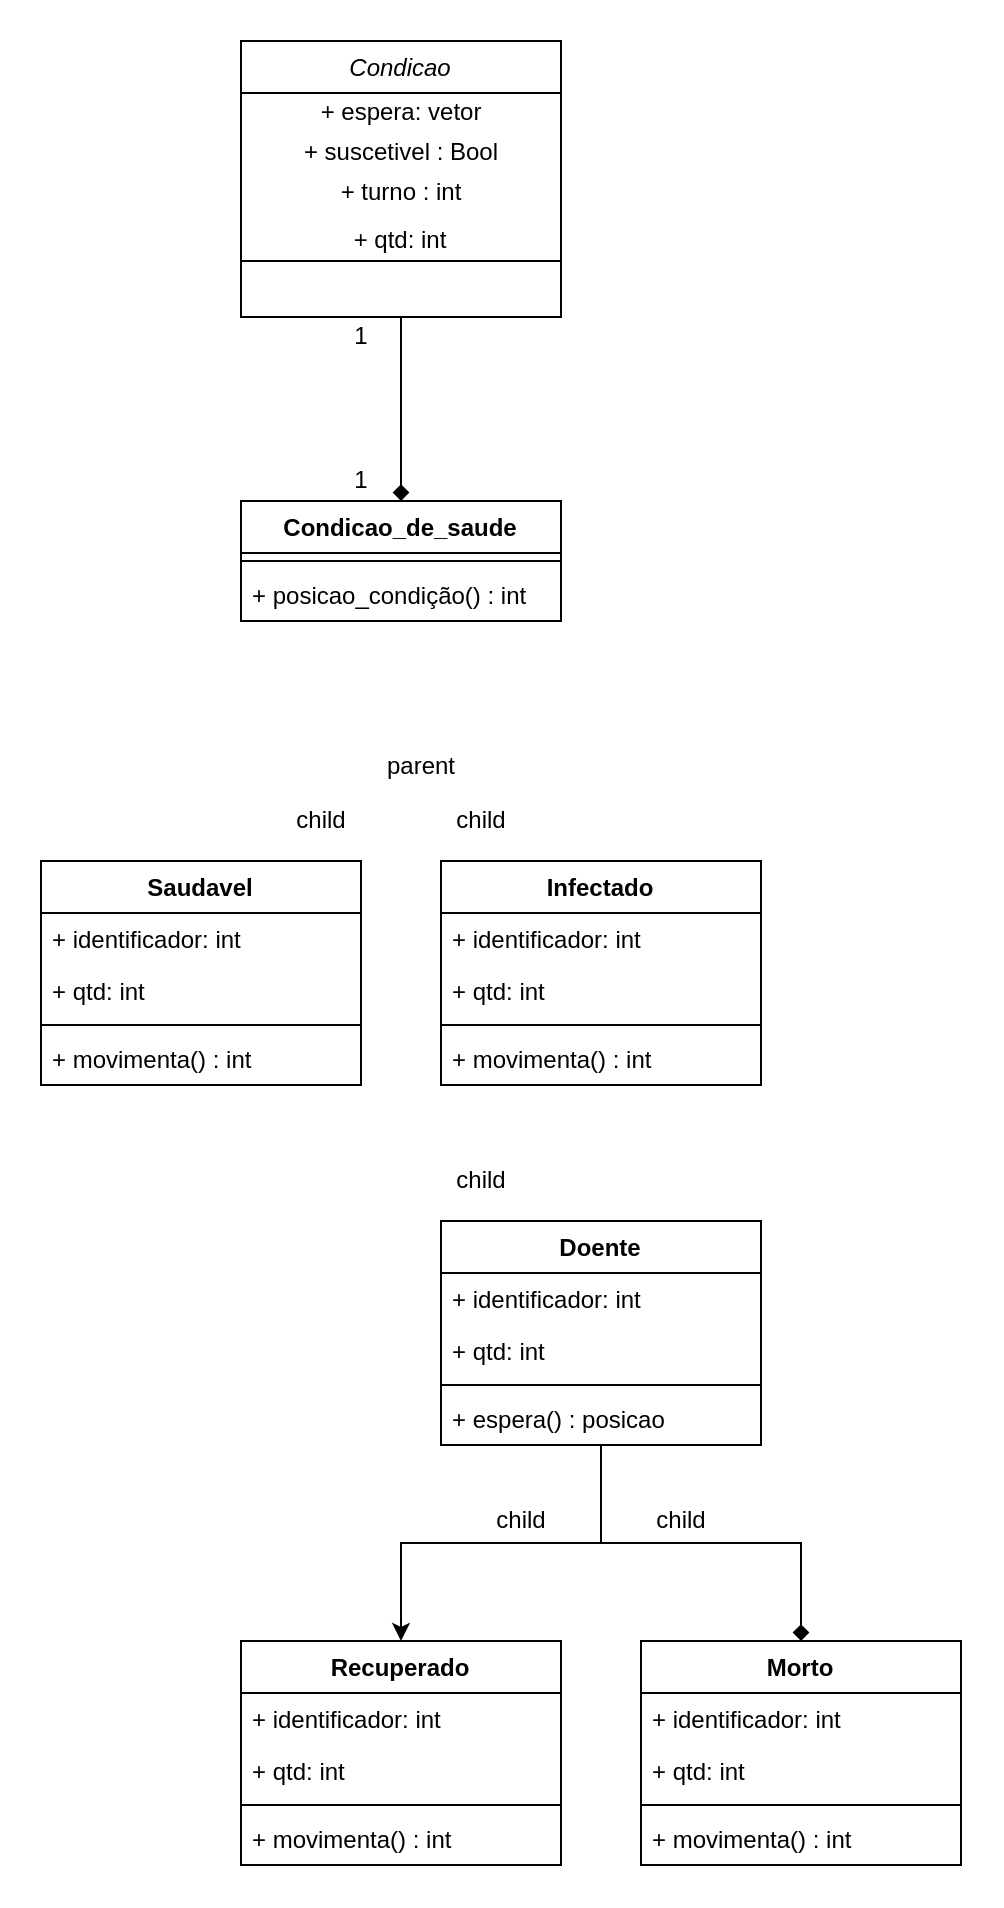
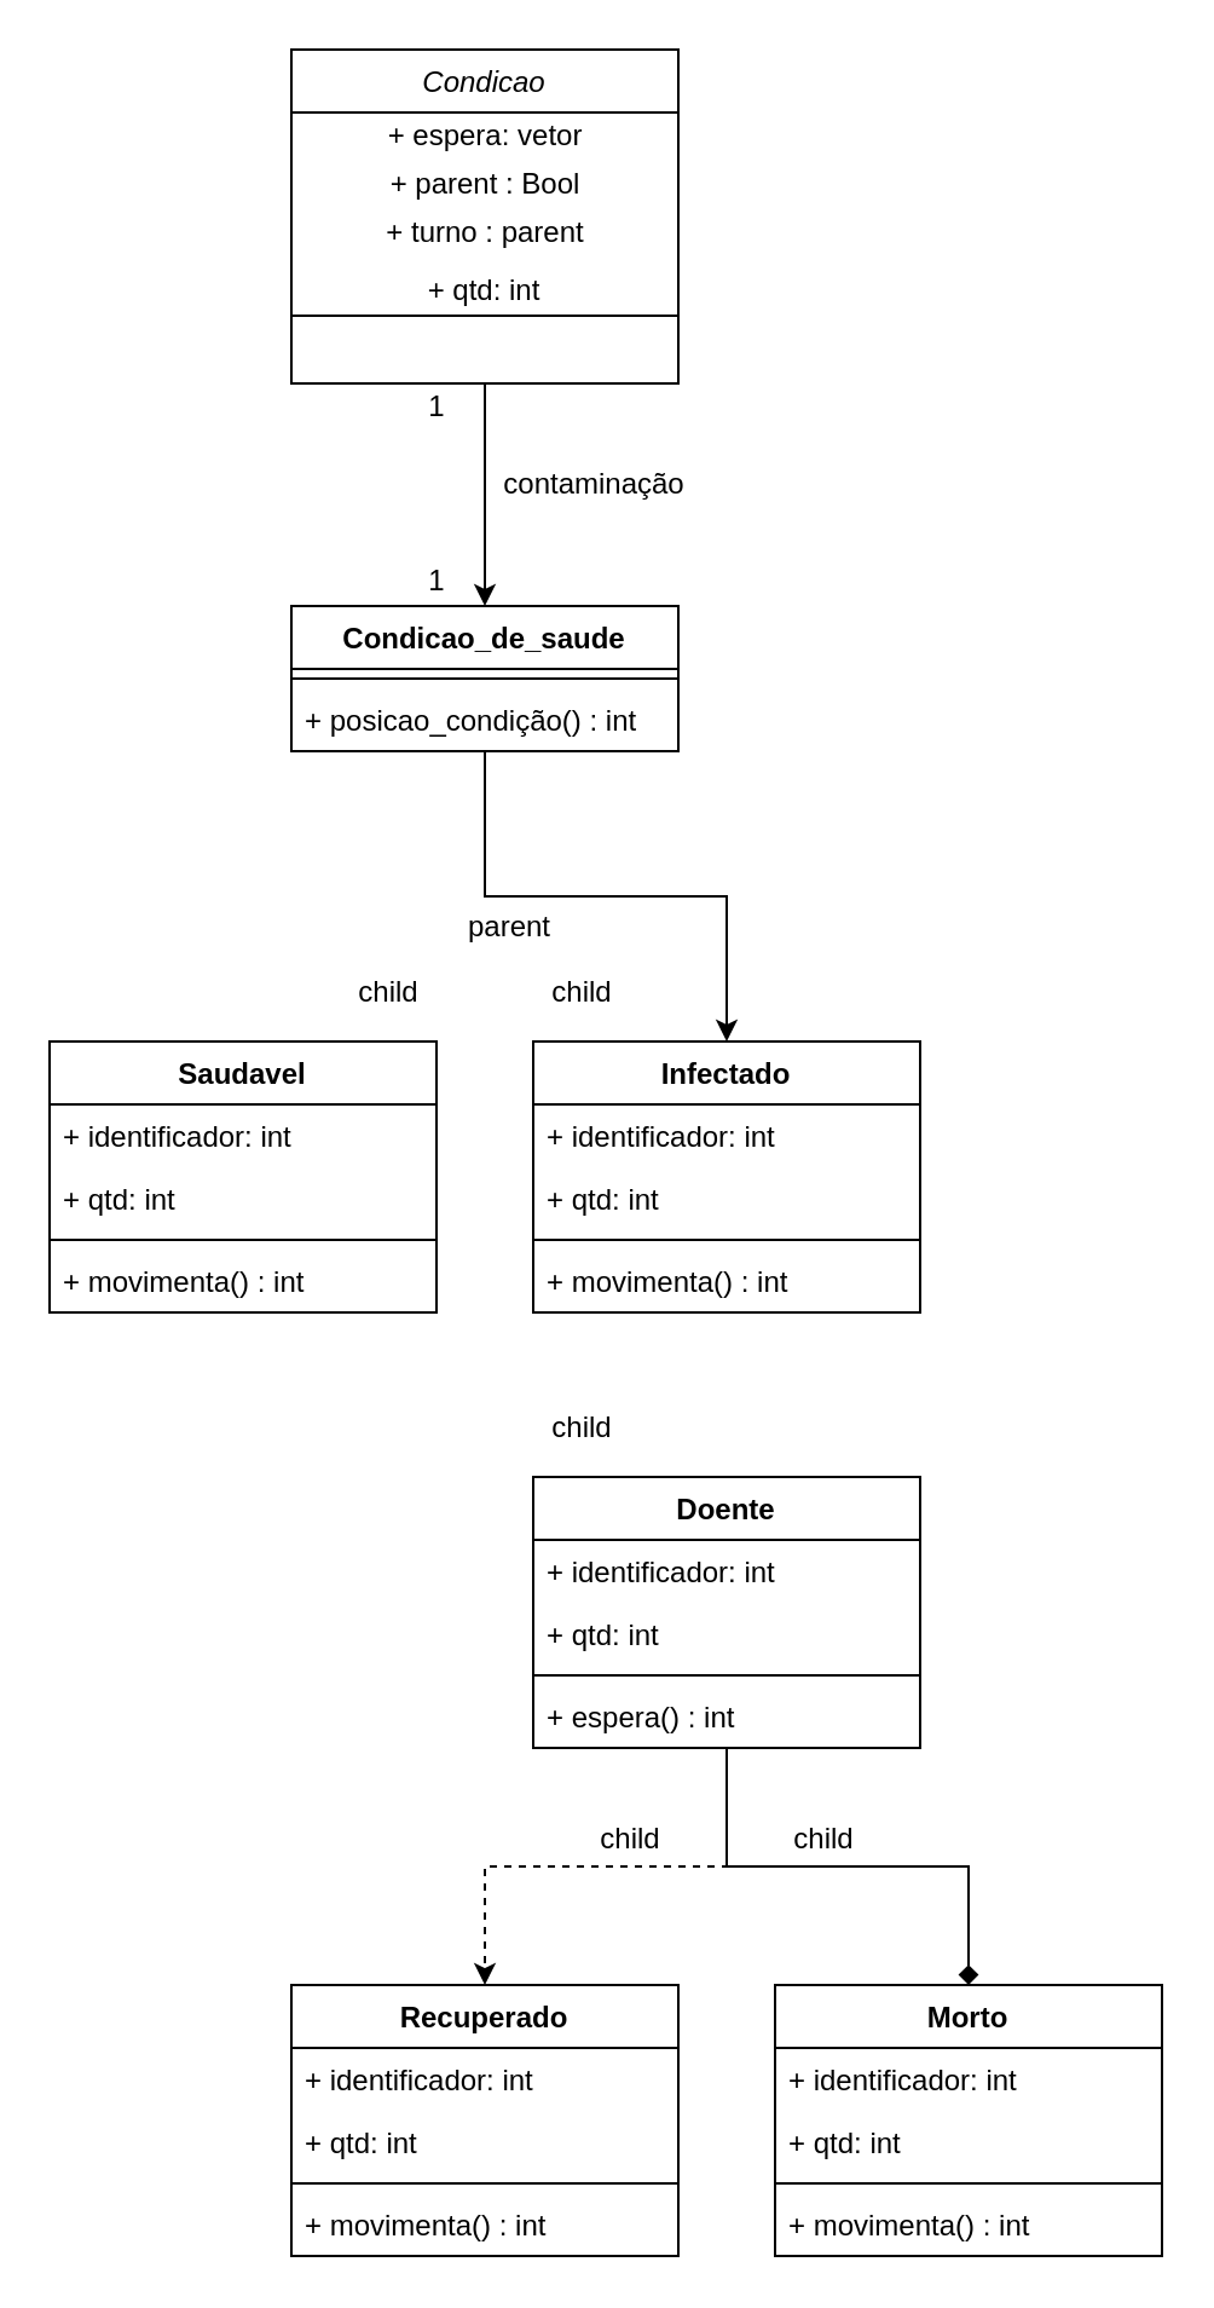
- <mxCell id="32" value="+ suscetivel : Bool" style="text;html=1;align=center;verticalAlign=middle;resizable=0;points=[];autosize=1;" parent="30" vertex="1"><mxGeometry y="46" width="160" height="20" as="geometry" /></mxCell>
+ <mxCell id="32" value="+ parent : Bool" style="text;html=1;align=center;verticalAlign=middle;resizable=0;points=[];autosize=1;" parent="30" vertex="1"><mxGeometry y="46" width="160" height="20" as="geometry" /></mxCell>
- <mxCell id="33" value="+ turno : int" style="text;html=1;align=center;verticalAlign=middle;resizable=0;points=[];autosize=1;" vertex="1" parent="30"><mxGeometry y="66" width="160" height="20" as="geometry" /></mxCell>
+ <mxCell id="33" value="+ turno : parent" style="text;html=1;align=center;verticalAlign=middle;resizable=0;points=[];autosize=1;" vertex="1" parent="30"><mxGeometry y="66" width="160" height="20" as="geometry" /></mxCell>
+ <mxCell id="38" value="contaminação" style="text;html=1;align=center;verticalAlign=middle;resizable=0;points=[];autosize=1;" vertex="1" parent="1"><mxGeometry x="200" y="190" width="90" height="20" as="geometry" /></mxCell>
- <mxCell id="26" style="edgeStyle=orthogonalEdgeStyle;rounded=0;orthogonalLoop=1;jettySize=auto;html=1;entryX=0.5;entryY=0;entryDx=0;entryDy=0;endArrow=diamond;" edge="1" parent="1" source="30" target="27"><mxGeometry relative="1" as="geometry" /></mxCell>
+ <mxCell id="26" style="edgeStyle=orthogonalEdgeStyle;rounded=0;orthogonalLoop=1;jettySize=auto;html=1;entryX=0.5;entryY=0;entryDx=0;entryDy=0;" edge="1" parent="1" source="30" target="27"><mxGeometry relative="1" as="geometry" /></mxCell>
+ <mxCell id="8" style="edgeStyle=orthogonalEdgeStyle;rounded=0;orthogonalLoop=1;jettySize=auto;html=1;entryX=0.5;entryY=0;entryDx=0;entryDy=0;" edge="1" parent="1" source="27" target="14"><mxGeometry relative="1" as="geometry" /></mxCell>
- <mxCell id="25" value="+ espera() : posicao" style="text;strokeColor=none;fillColor=none;align=left;verticalAlign=top;spacingLeft=4;spacingRight=4;overflow=hidden;rotatable=0;points=[[0,0.5],[1,0.5]];portConstraint=eastwest;" parent="21" vertex="1"><mxGeometry y="86" width="160" height="26" as="geometry" /></mxCell>
+ <mxCell id="25" value="+ espera() : int" style="text;strokeColor=none;fillColor=none;align=left;verticalAlign=top;spacingLeft=4;spacingRight=4;overflow=hidden;rotatable=0;points=[[0,0.5],[1,0.5]];portConstraint=eastwest;" parent="21" vertex="1"><mxGeometry y="86" width="160" height="26" as="geometry" /></mxCell>
- <mxCell id="19" style="edgeStyle=orthogonalEdgeStyle;rounded=0;orthogonalLoop=1;jettySize=auto;html=1;entryX=0.5;entryY=0;entryDx=0;entryDy=0;" edge="1" parent="1" source="21" target="39"><mxGeometry relative="1" as="geometry" /></mxCell>
+ <mxCell id="19" style="edgeStyle=orthogonalEdgeStyle;rounded=0;orthogonalLoop=1;jettySize=auto;html=1;entryX=0.5;entryY=0;entryDx=0;entryDy=0;dashed=1;" edge="1" parent="1" source="21" target="39"><mxGeometry relative="1" as="geometry" /></mxCell>
